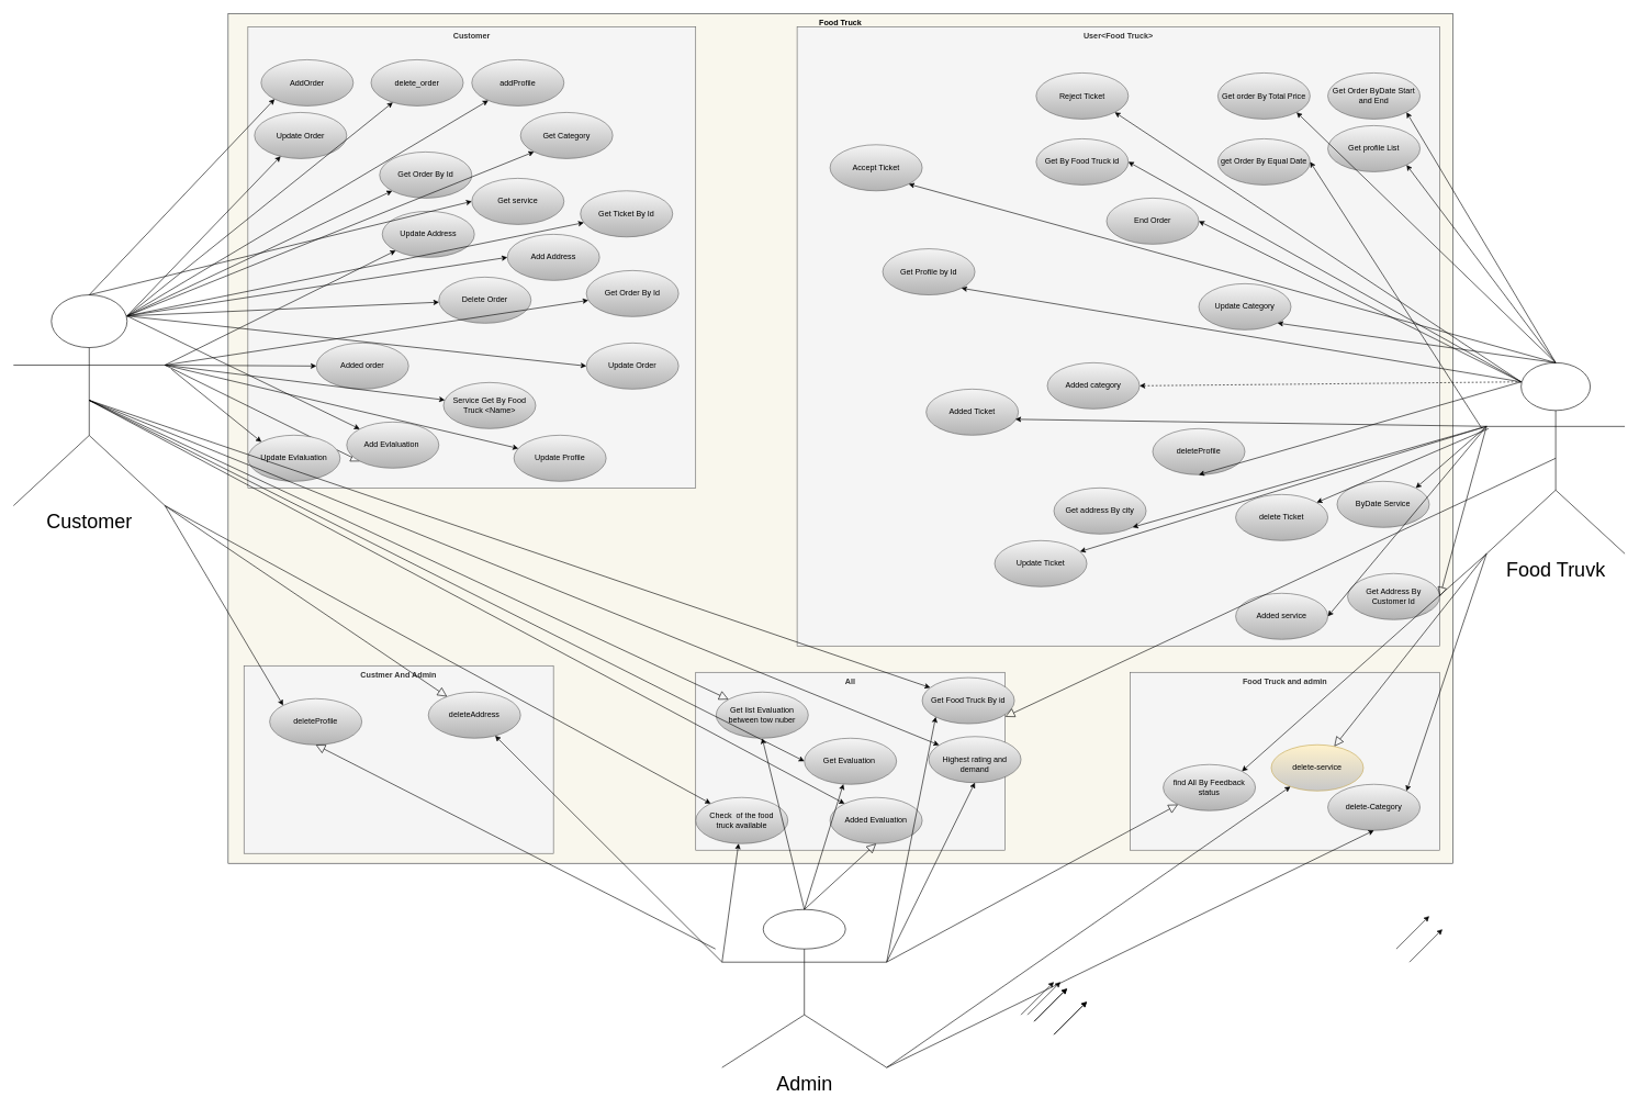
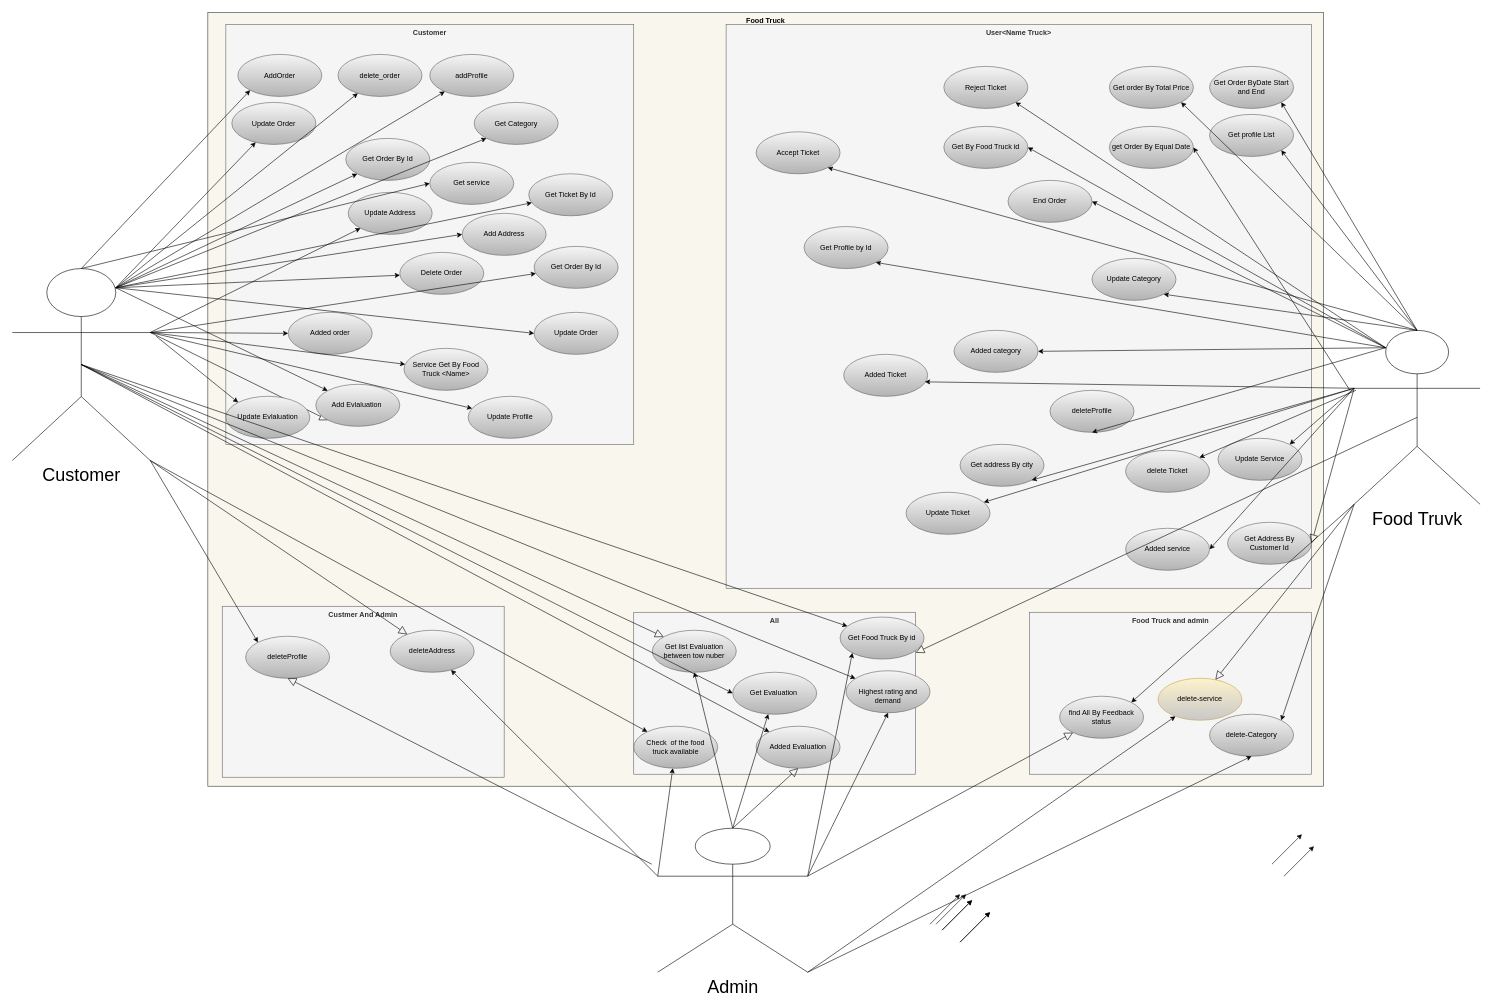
- <mxCell id="7" value="User&amp;lt;Food Truck&amp;gt;" style="shape=rect;html=1;verticalAlign=top;fontStyle=1;whiteSpace=wrap;align=center;fillColor=#f5f5f5;strokeColor=#666666;fontColor=#333333;" parent="1" vertex="1"><mxGeometry x="1210" y="40" width="976" height="940" as="geometry" /></mxCell>
+ <mxCell id="7" value="User&amp;lt;Name Truck&amp;gt;" style="shape=rect;html=1;verticalAlign=top;fontStyle=1;whiteSpace=wrap;align=center;fillColor=#f5f5f5;strokeColor=#666666;fontColor=#333333;" parent="1" vertex="1"><mxGeometry x="1210" y="40" width="976" height="940" as="geometry" /></mxCell>
- <mxCell id="119" value="" style="endArrow=classic;html=1;rounded=0;exitX=0.25;exitY=0.1;exitDx=0;exitDy=0;exitPerimeter=0;entryX=1;entryY=0.5;entryDx=0;entryDy=0;dashed=1;" edge="1" parent="1" source="3" target="36"><mxGeometry width="50" height="50" relative="1" as="geometry"><mxPoint x="2140" y="850" as="sourcePoint" /><mxPoint x="2190" y="800" as="targetPoint" /></mxGeometry></mxCell>
+ <mxCell id="119" value="" style="endArrow=classic;html=1;rounded=0;exitX=0.25;exitY=0.1;exitDx=0;exitDy=0;exitPerimeter=0;entryX=1;entryY=0.5;entryDx=0;entryDy=0;" edge="1" parent="1" source="3" target="36"><mxGeometry width="50" height="50" relative="1" as="geometry"><mxPoint x="2140" y="850" as="sourcePoint" /><mxPoint x="2190" y="800" as="targetPoint" /></mxGeometry></mxCell>
- <mxCell id="38" value="ByDate Service" style="ellipse;whiteSpace=wrap;html=1;fillColor=#f5f5f5;gradientColor=#b3b3b3;strokeColor=#666666;" parent="1" vertex="1"><mxGeometry x="2030" y="730" width="140" height="70" as="geometry" /></mxCell>
+ <mxCell id="38" value="Update Service" style="ellipse;whiteSpace=wrap;html=1;fillColor=#f5f5f5;gradientColor=#b3b3b3;strokeColor=#666666;" parent="1" vertex="1"><mxGeometry x="2030" y="730" width="140" height="70" as="geometry" /></mxCell>
- <mxCell id="40" value="Added service" style="ellipse;whiteSpace=wrap;html=1;fillColor=#f5f5f5;gradientColor=#b3b3b3;strokeColor=#666666;" parent="1" vertex="1"><mxGeometry x="1876" y="900" width="140" height="70" as="geometry" /></mxCell>
+ <mxCell id="40" value="Added service" style="ellipse;whiteSpace=wrap;html=1;fillColor=#f5f5f5;gradientColor=#b3b3b3;strokeColor=#666666;" parent="1" vertex="1"><mxGeometry x="1876" y="880" width="140" height="70" as="geometry" /></mxCell>
